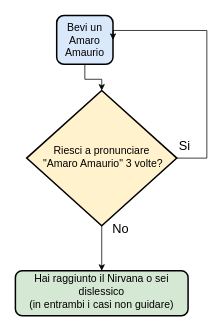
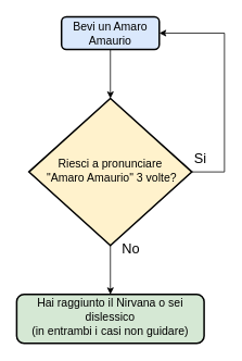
- <mxCell id="3" value="Bevi un Amaro Amaurio" style="rounded=1;whiteSpace=wrap;html=1;fontSize=14;glass=0;strokeWidth=2;shadow=0;fillColor=#dae8fc;strokeColor=#000000;" parent="1" vertex="1"><mxGeometry x="75" y="20" width="75" height="65" as="geometry" /></mxCell>
+ <mxCell id="3" value="Bevi un Amaro Amaurio" style="rounded=1;whiteSpace=wrap;html=1;fontSize=14;glass=0;strokeWidth=2;shadow=0;fillColor=#dae8fc;strokeColor=#000000;" parent="1" vertex="1"><mxGeometry x="75" y="20" width="120" height="40" as="geometry" /></mxCell>
